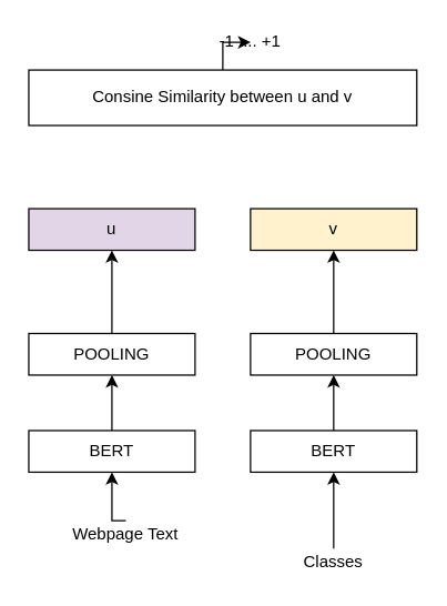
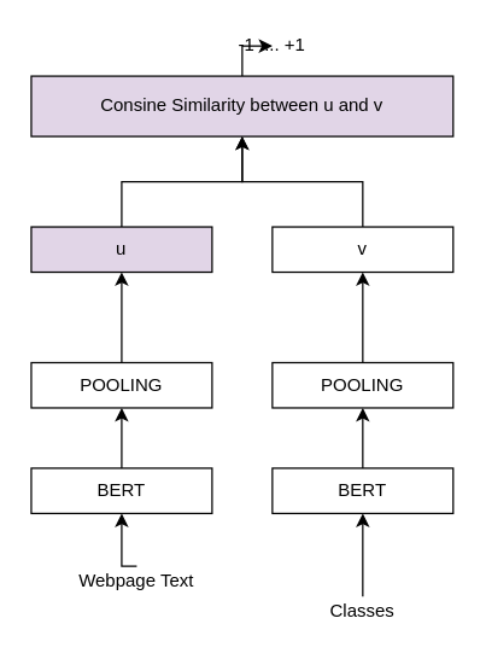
- <mxCell id="15" value="Consine Similarity between u and v" style="rounded=0;whiteSpace=wrap;html=1;" vertex="1" parent="1"><mxGeometry x="20" y="50" width="280" height="40" as="geometry" /></mxCell>
+ <mxCell id="15" value="Consine Similarity between u and v" style="rounded=0;whiteSpace=wrap;html=1;fillColor=#e1d5e7;" vertex="1" parent="1"><mxGeometry x="20" y="50" width="280" height="40" as="geometry" /></mxCell>
+ <mxCell id="10" value="" style="edgeStyle=orthogonalEdgeStyle;rounded=0;orthogonalLoop=1;jettySize=auto;html=1;" edge="1" parent="1" source="11" target="15"><mxGeometry relative="1" as="geometry" /></mxCell>
+ <mxCell id="12" value="" style="edgeStyle=orthogonalEdgeStyle;rounded=0;orthogonalLoop=1;jettySize=auto;html=1;" edge="1" parent="1" source="13" target="15"><mxGeometry relative="1" as="geometry" /></mxCell>
- <mxCell id="13" value="v" style="rounded=0;whiteSpace=wrap;html=1;fillColor=#fff2cc;" vertex="1" parent="1"><mxGeometry x="180" y="150" width="120" height="30" as="geometry" /></mxCell>
+ <mxCell id="13" value="v" style="rounded=0;whiteSpace=wrap;html=1;" vertex="1" parent="1"><mxGeometry x="180" y="150" width="120" height="30" as="geometry" /></mxCell>
